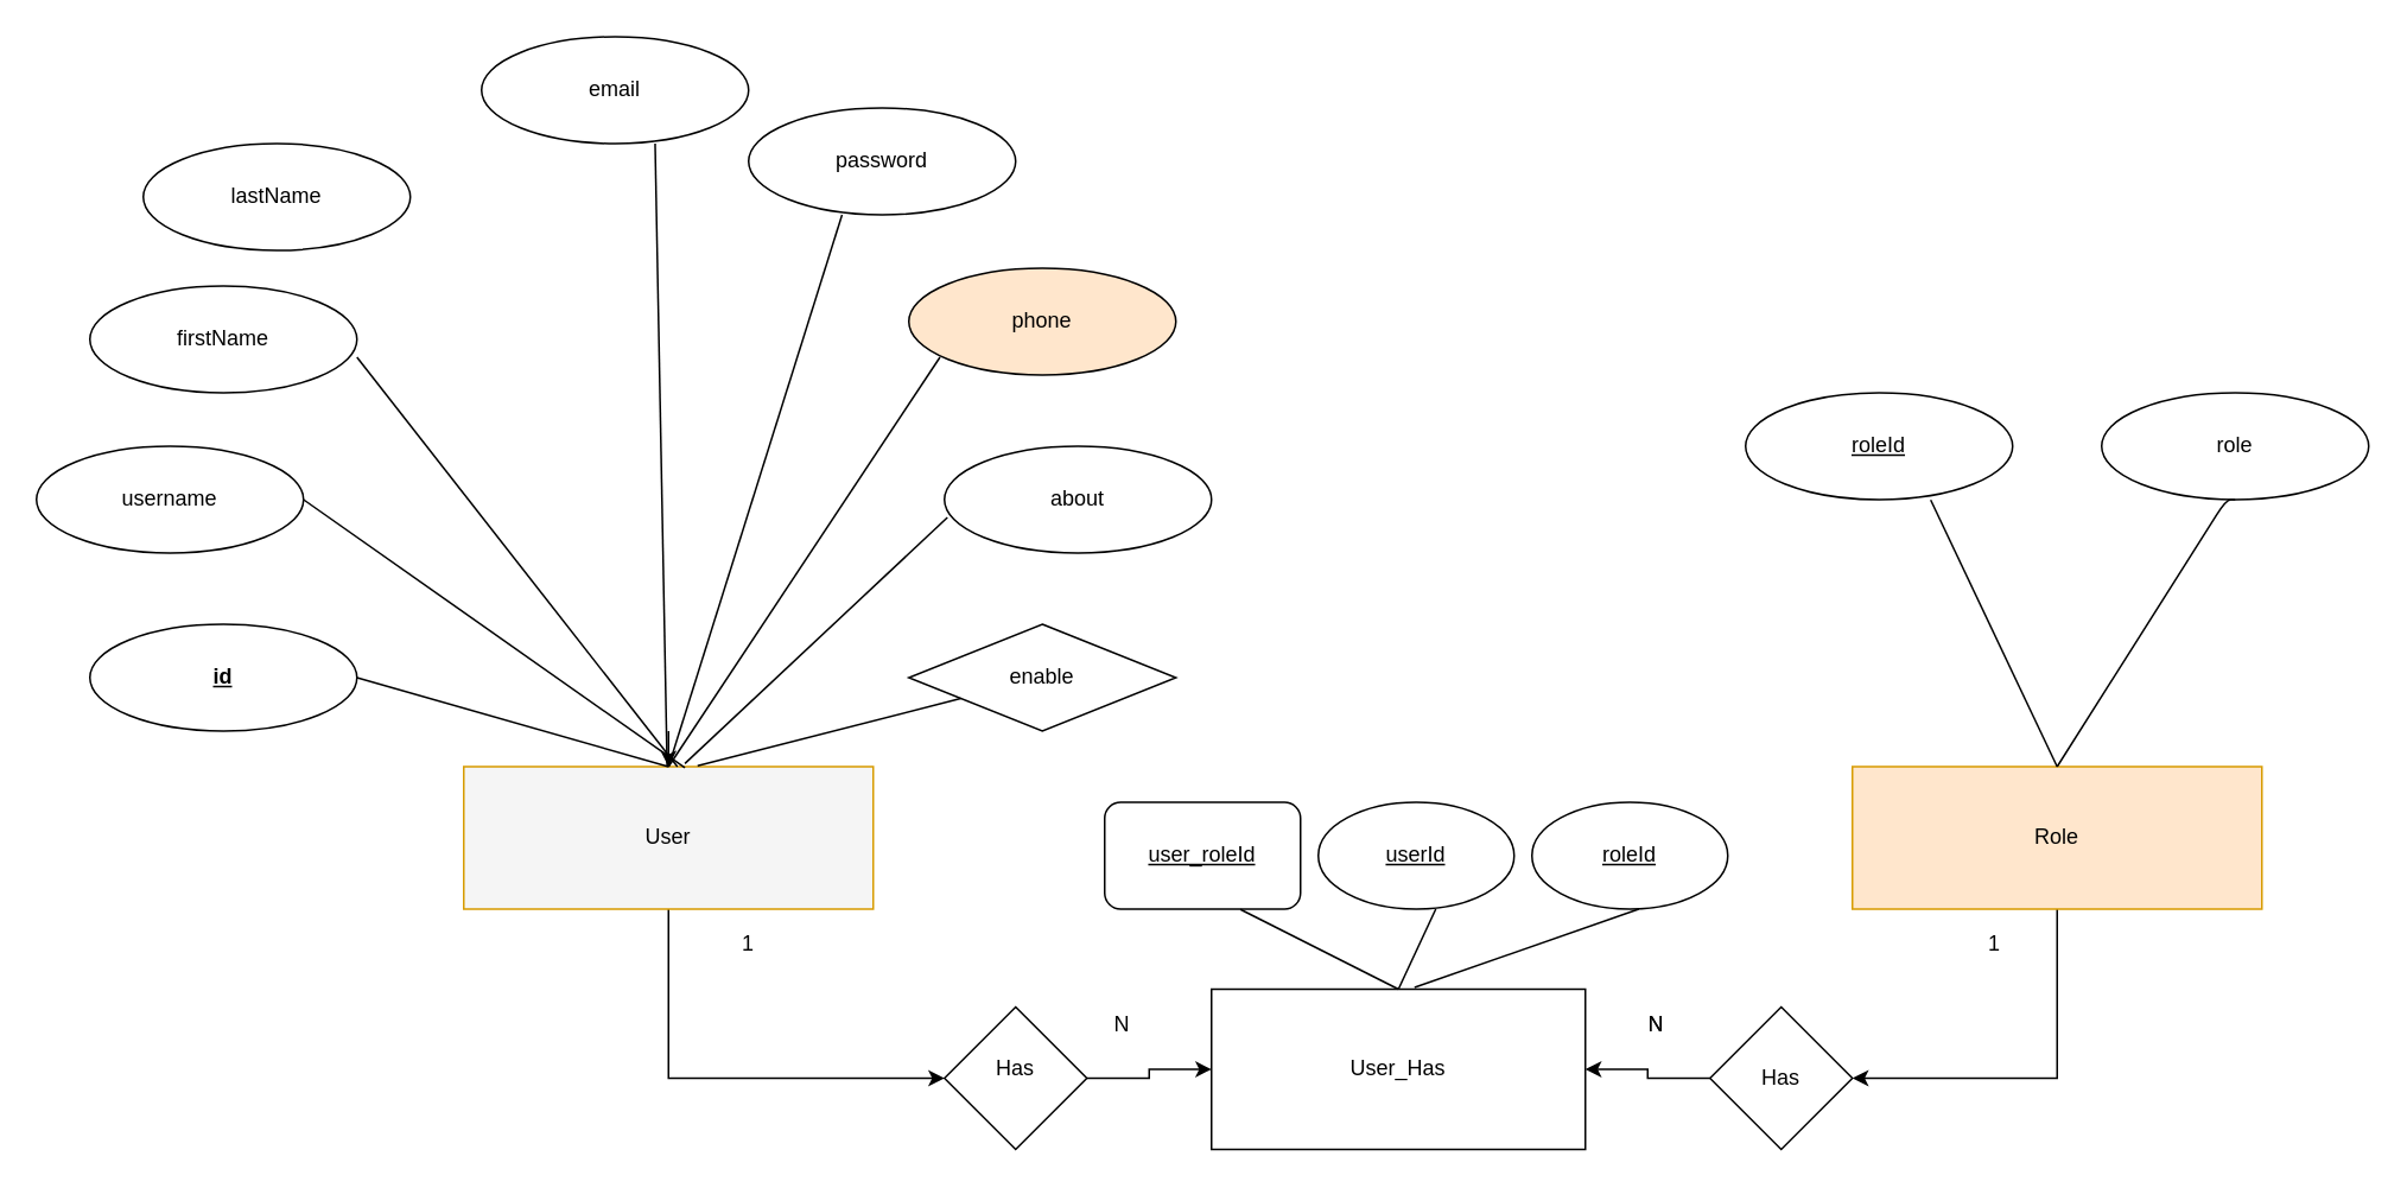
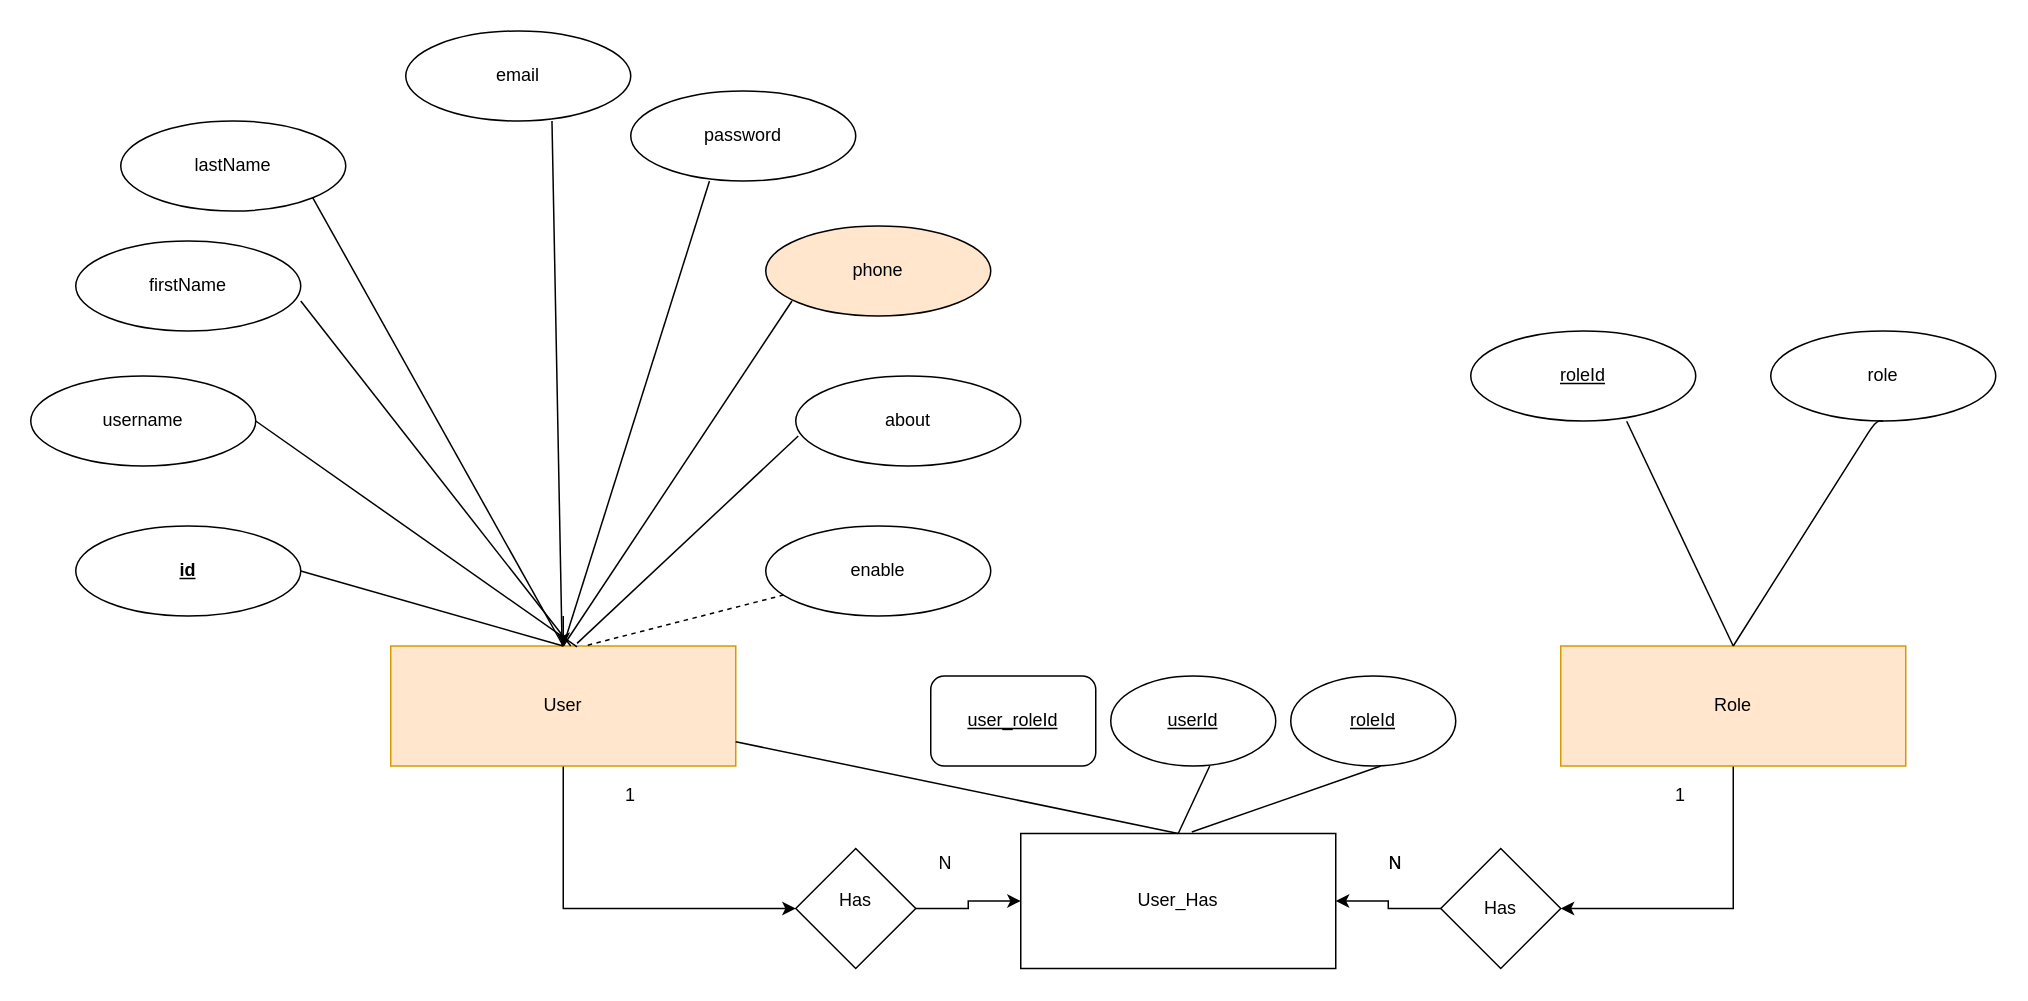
+ <mxCell id="19" value="" style="endArrow=none;html=1;entryX=1;entryY=1;entryDx=0;entryDy=0;exitX=0.5;exitY=0;exitDx=0;exitDy=0;" edge="1" parent="1" source="4" target="6"><mxGeometry width="50" height="50" relative="1" as="geometry"><mxPoint x="390" y="320" as="sourcePoint" /><mxPoint x="440" y="270" as="targetPoint" /></mxGeometry></mxCell>
- <mxCell id="13" value="enable" style="rhombus;whiteSpace=wrap;html=1;" vertex="1" parent="1"><mxGeometry x="510" y="350" width="150" height="60" as="geometry" /></mxCell>
+ <mxCell id="13" value="enable" style="ellipse;whiteSpace=wrap;html=1;" vertex="1" parent="1"><mxGeometry x="510" y="350" width="150" height="60" as="geometry" /></mxCell>
- <mxCell id="14" value="" style="endArrow=none;html=1;exitX=0.571;exitY=-0.007;exitDx=0;exitDy=0;exitPerimeter=0;" edge="1" parent="1" source="4" target="13"><mxGeometry width="50" height="50" relative="1" as="geometry"><mxPoint x="390" y="320" as="sourcePoint" /><mxPoint x="440" y="270" as="targetPoint" /></mxGeometry></mxCell>
+ <mxCell id="14" value="" style="endArrow=none;html=1;exitX=0.571;exitY=-0.007;exitDx=0;exitDy=0;exitPerimeter=0;dashed=1;" edge="1" parent="1" source="4" target="13"><mxGeometry width="50" height="50" relative="1" as="geometry"><mxPoint x="390" y="320" as="sourcePoint" /><mxPoint x="440" y="270" as="targetPoint" /></mxGeometry></mxCell>
- <mxCell id="4" value="User" style="rounded=0;whiteSpace=wrap;html=1;fillColor=#f5f5f5;strokeColor=#d79b00;" vertex="1" parent="1"><mxGeometry x="260" y="430" width="230" height="80" as="geometry" /></mxCell>
+ <mxCell id="4" value="User" style="rounded=0;whiteSpace=wrap;html=1;fillColor=#ffe6cc;strokeColor=#d79b00;" vertex="1" parent="1"><mxGeometry x="260" y="430" width="230" height="80" as="geometry" /></mxCell>
- <mxCell id="31" value="" style="endArrow=none;html=1;entryX=0.693;entryY=1.003;entryDx=0;entryDy=0;entryPerimeter=0;exitX=0.5;exitY=0;exitDx=0;exitDy=0;" edge="1" parent="1" target="30" source="29"><mxGeometry width="50" height="50" relative="1" as="geometry"><mxPoint x="765" y="560" as="sourcePoint" /><mxPoint x="747.478" y="269.997" as="targetPoint" /></mxGeometry></mxCell>
+ <mxCell id="31" value="" style="endArrow=none;html=1;exitX=0.5;exitY=0;exitDx=0;exitDy=0;" edge="1" parent="1" target="4" source="29"><mxGeometry width="50" height="50" relative="1" as="geometry"><mxPoint x="765" y="560" as="sourcePoint" /><mxPoint x="747.478" y="269.997" as="targetPoint" /></mxGeometry></mxCell>
